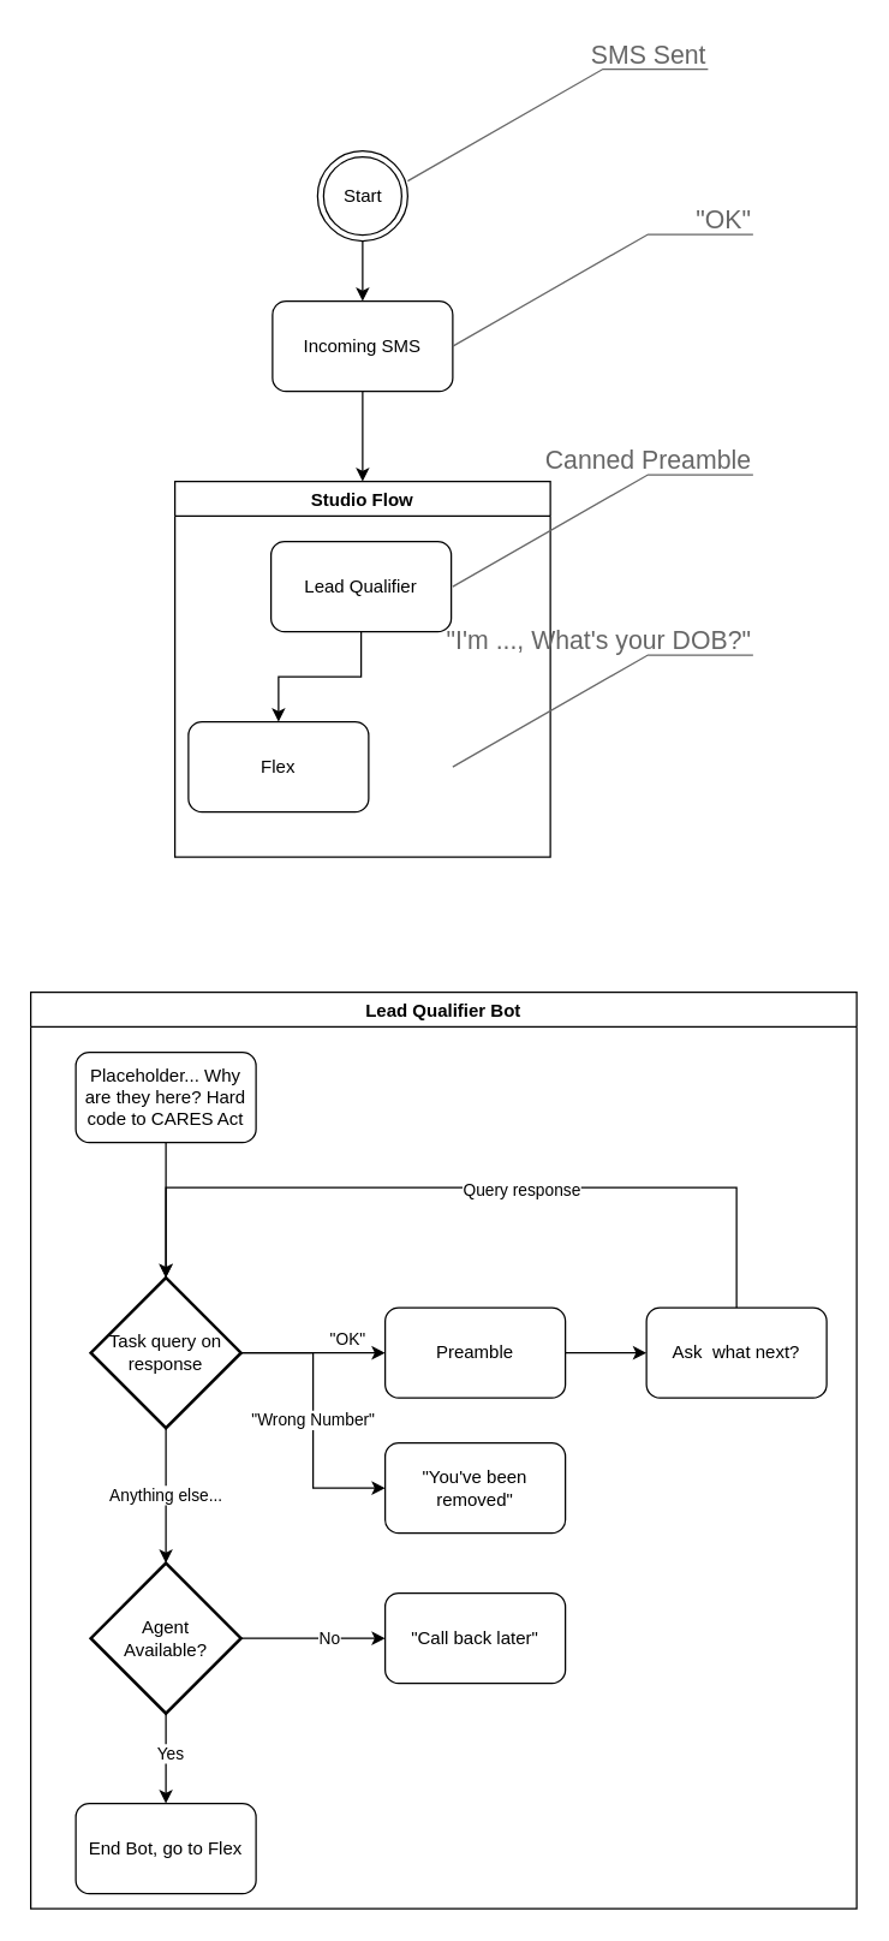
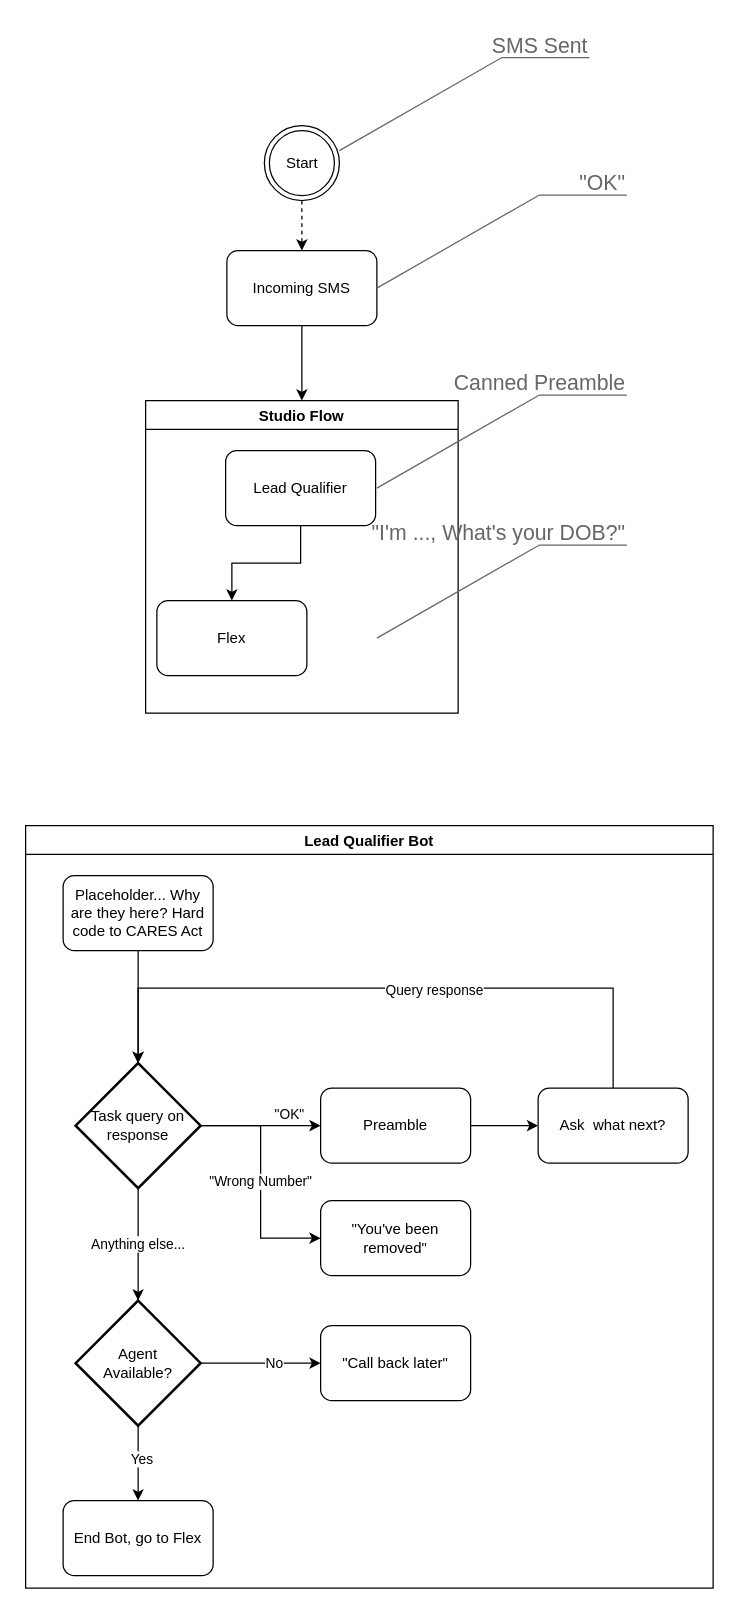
- <mxCell id="2" style="edgeStyle=orthogonalEdgeStyle;rounded=0;orthogonalLoop=1;jettySize=auto;html=1;entryX=0.5;entryY=0;entryDx=0;entryDy=0;" edge="1" parent="1" source="3" target="6"><mxGeometry relative="1" as="geometry" /></mxCell>
+ <mxCell id="2" style="edgeStyle=orthogonalEdgeStyle;rounded=0;orthogonalLoop=1;jettySize=auto;html=1;entryX=0.5;entryY=0;entryDx=0;entryDy=0;dashed=1;" edge="1" parent="1" source="3" target="6"><mxGeometry relative="1" as="geometry" /></mxCell>
